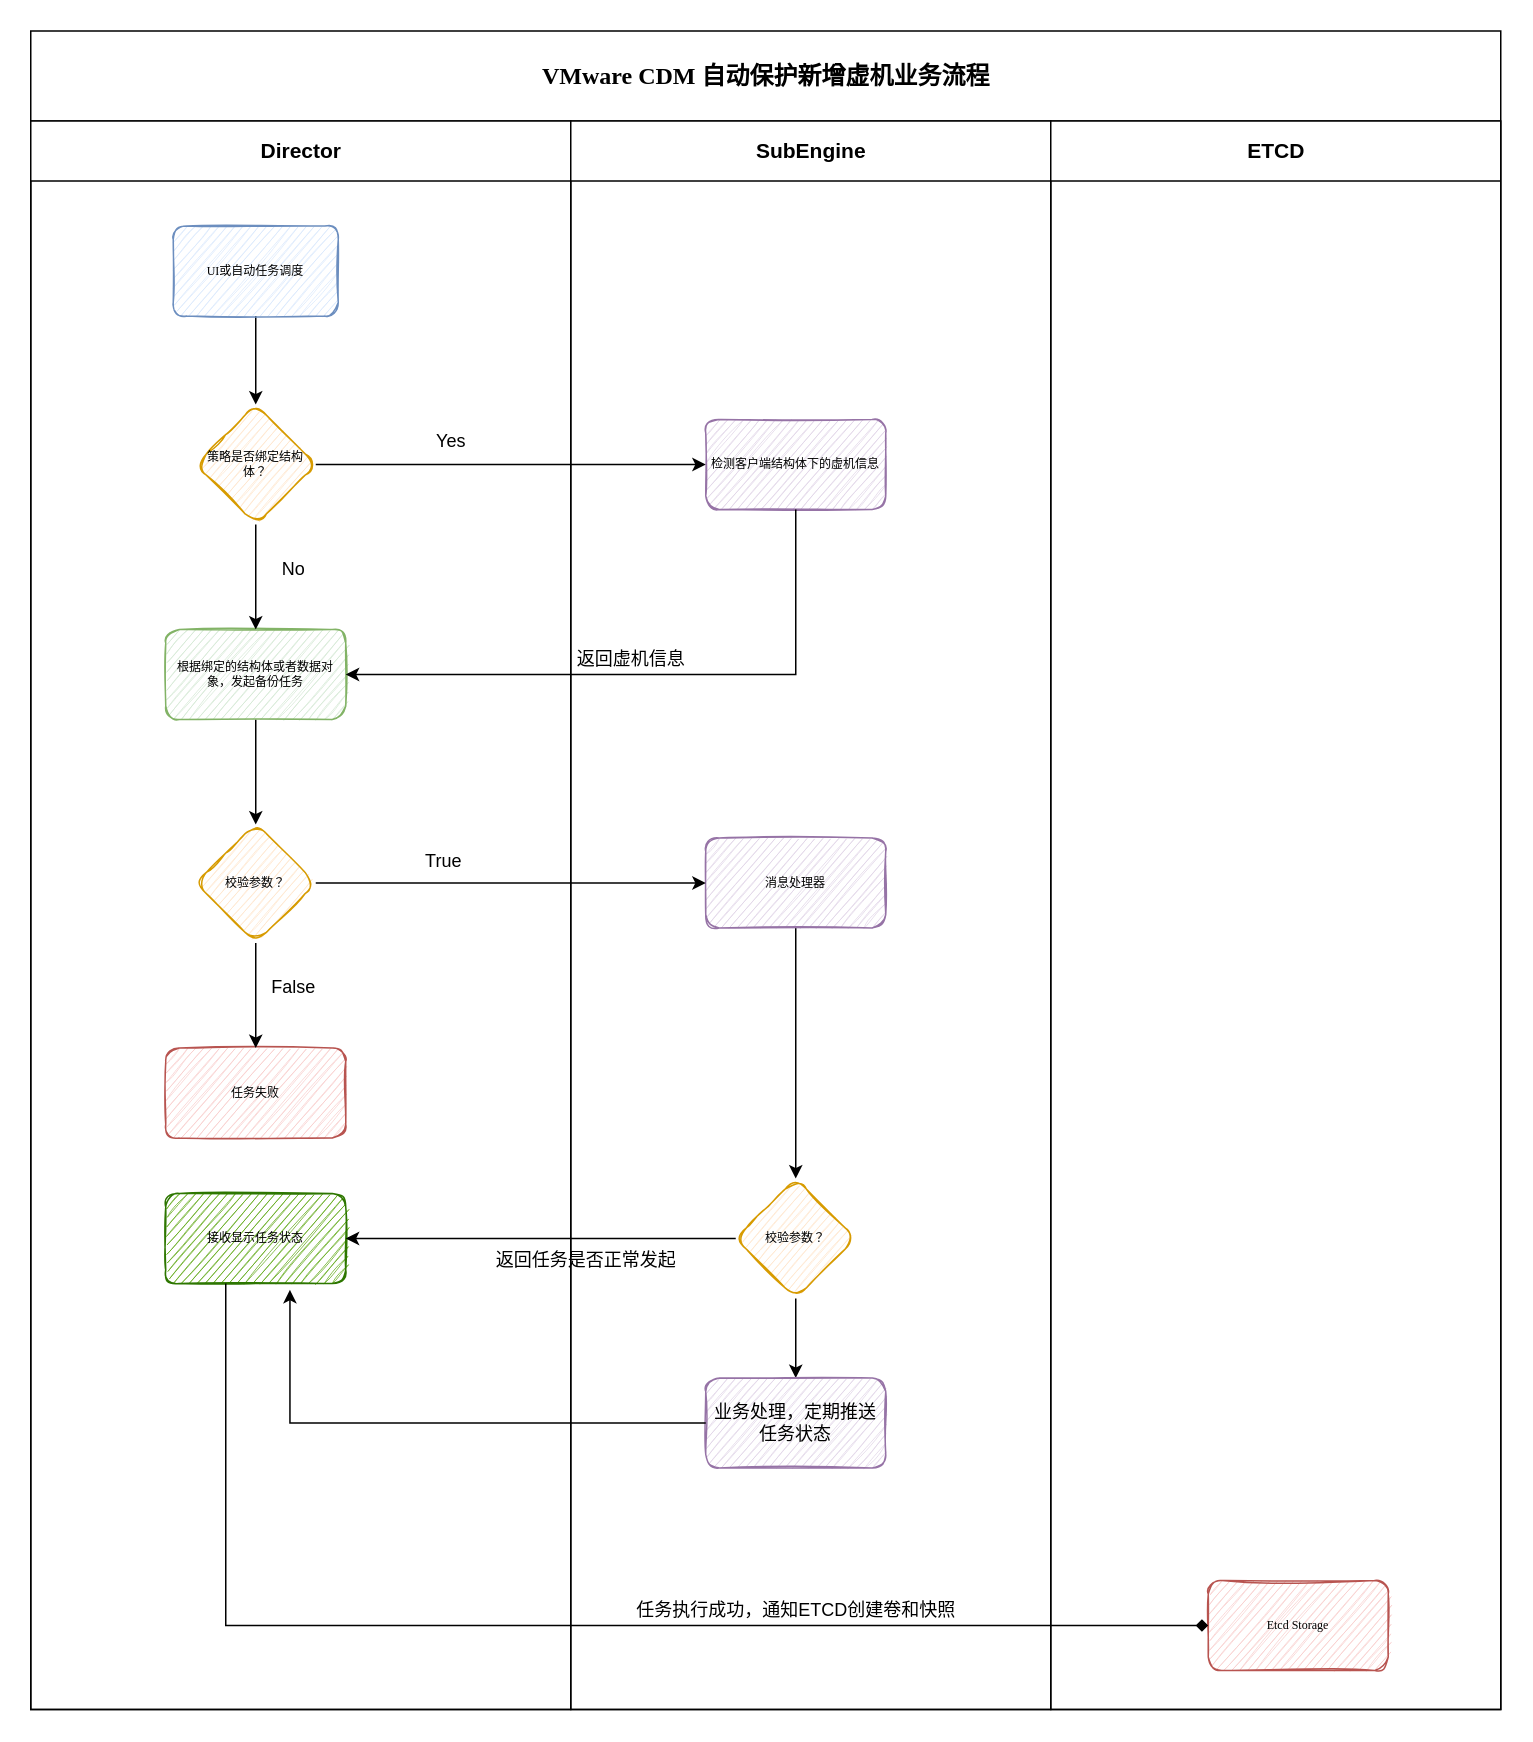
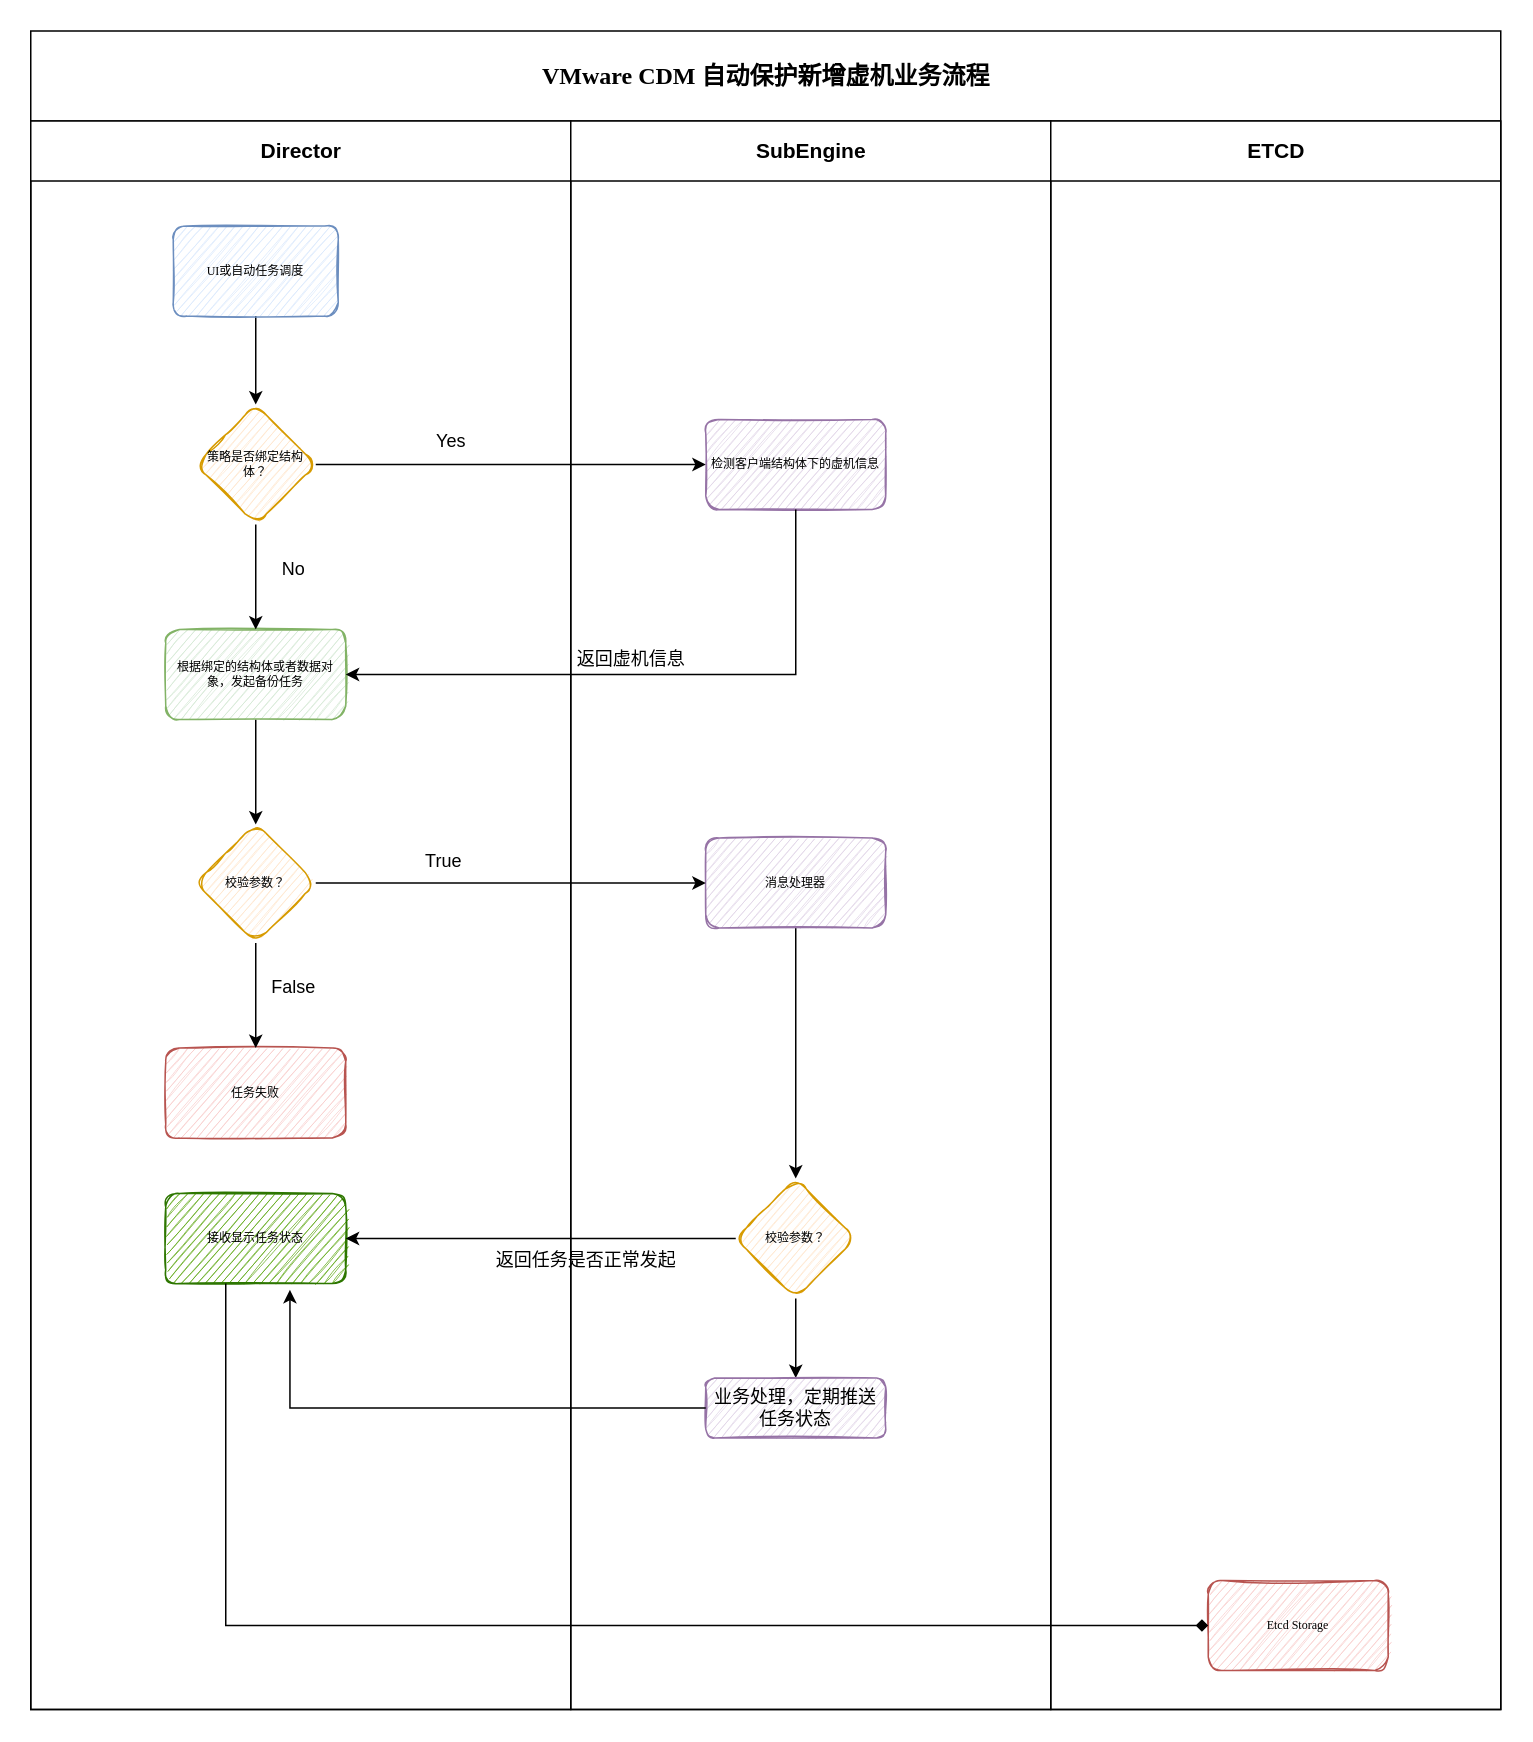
- <mxCell id="26" value="&lt;span style=&quot;font-family: Helvetica; font-size: 12px;&quot;&gt;业务处理，定期推送任务状态&lt;/span&gt;" style="whiteSpace=wrap;html=1;fontSize=8;fontFamily=Verdana;fillColor=#e1d5e7;strokeColor=#9673a6;rounded=1;shadow=0;labelBackgroundColor=none;strokeWidth=1;sketch=1;fillStyle=auto;" parent="21" vertex="1"><mxGeometry x="90" y="838" width="120" height="60" as="geometry" /></mxCell>
+ <mxCell id="26" value="&lt;span style=&quot;font-family: Helvetica; font-size: 12px;&quot;&gt;业务处理，定期推送任务状态&lt;/span&gt;" style="whiteSpace=wrap;html=1;fontSize=8;fontFamily=Verdana;fillColor=#e1d5e7;strokeColor=#9673a6;rounded=1;shadow=0;labelBackgroundColor=none;strokeWidth=1;sketch=1;fillStyle=auto;" parent="21" vertex="1"><mxGeometry x="90" y="838" width="120" height="40" as="geometry" /></mxCell>
- <mxCell id="28" value="任务执行成功，通知ETCD创建卷和快照" style="text;html=1;align=center;verticalAlign=middle;resizable=0;points=[];autosize=1;strokeColor=none;fillColor=none;" parent="21" vertex="1"><mxGeometry x="30" y="978" width="240" height="30" as="geometry" /></mxCell>
